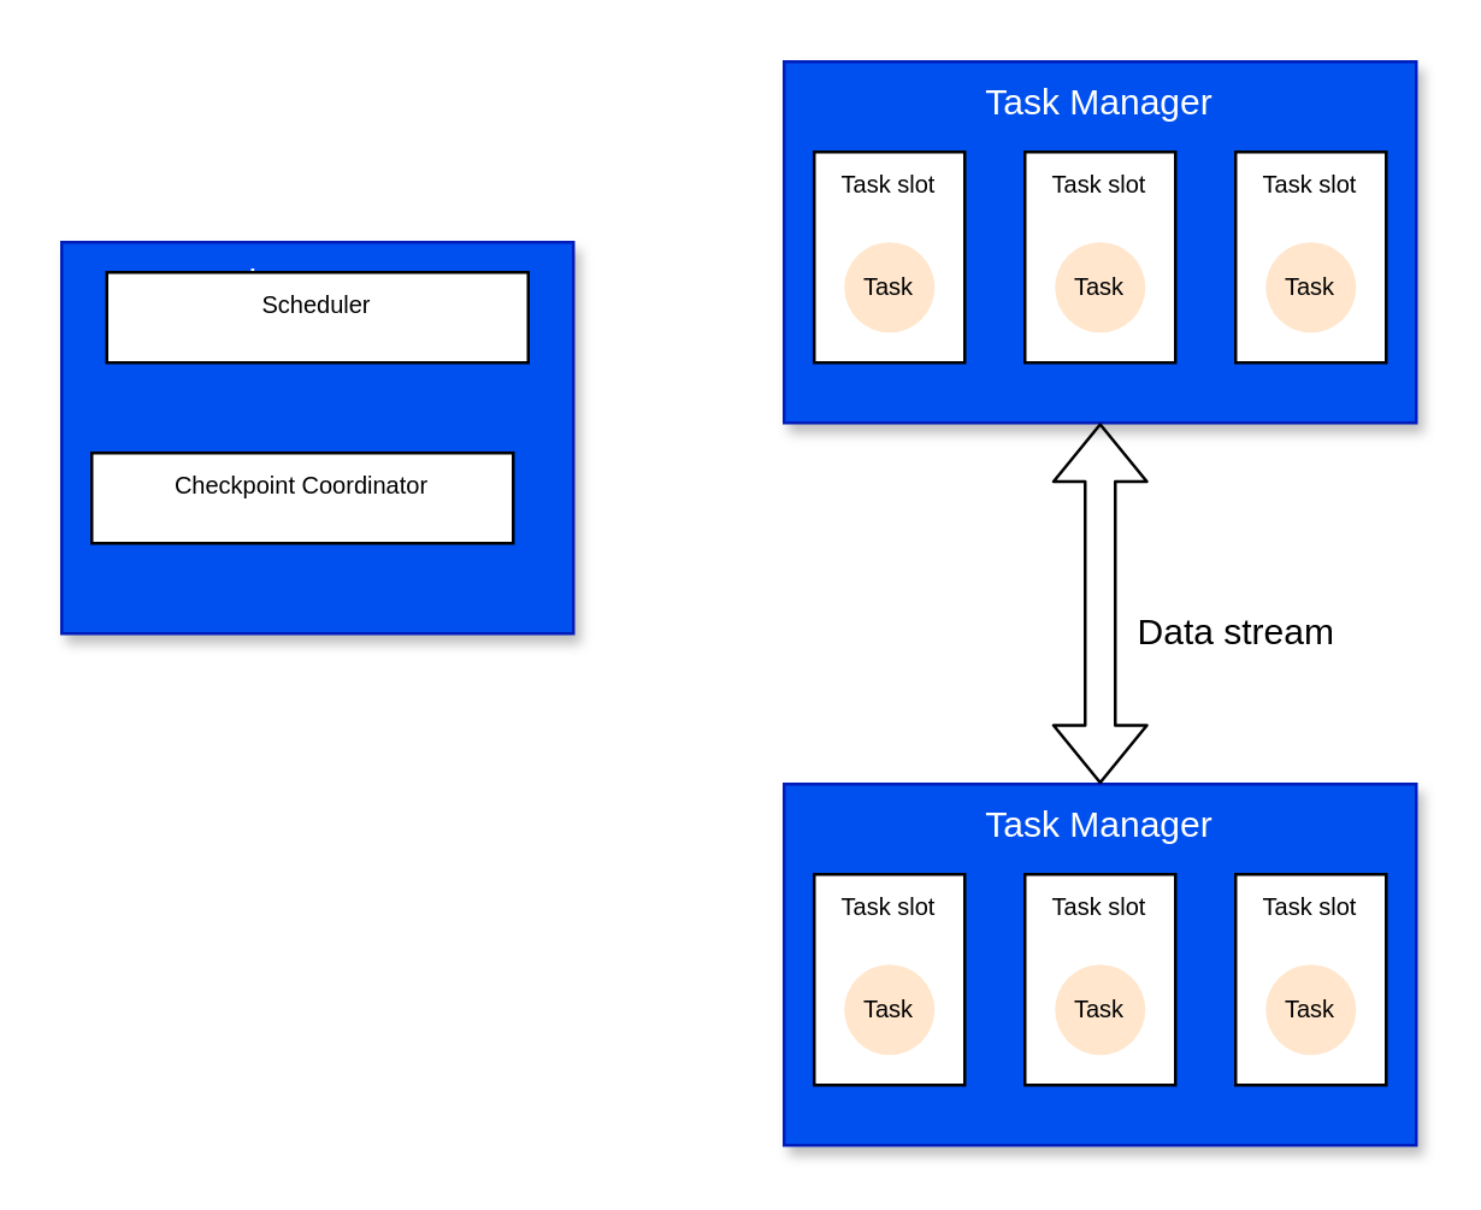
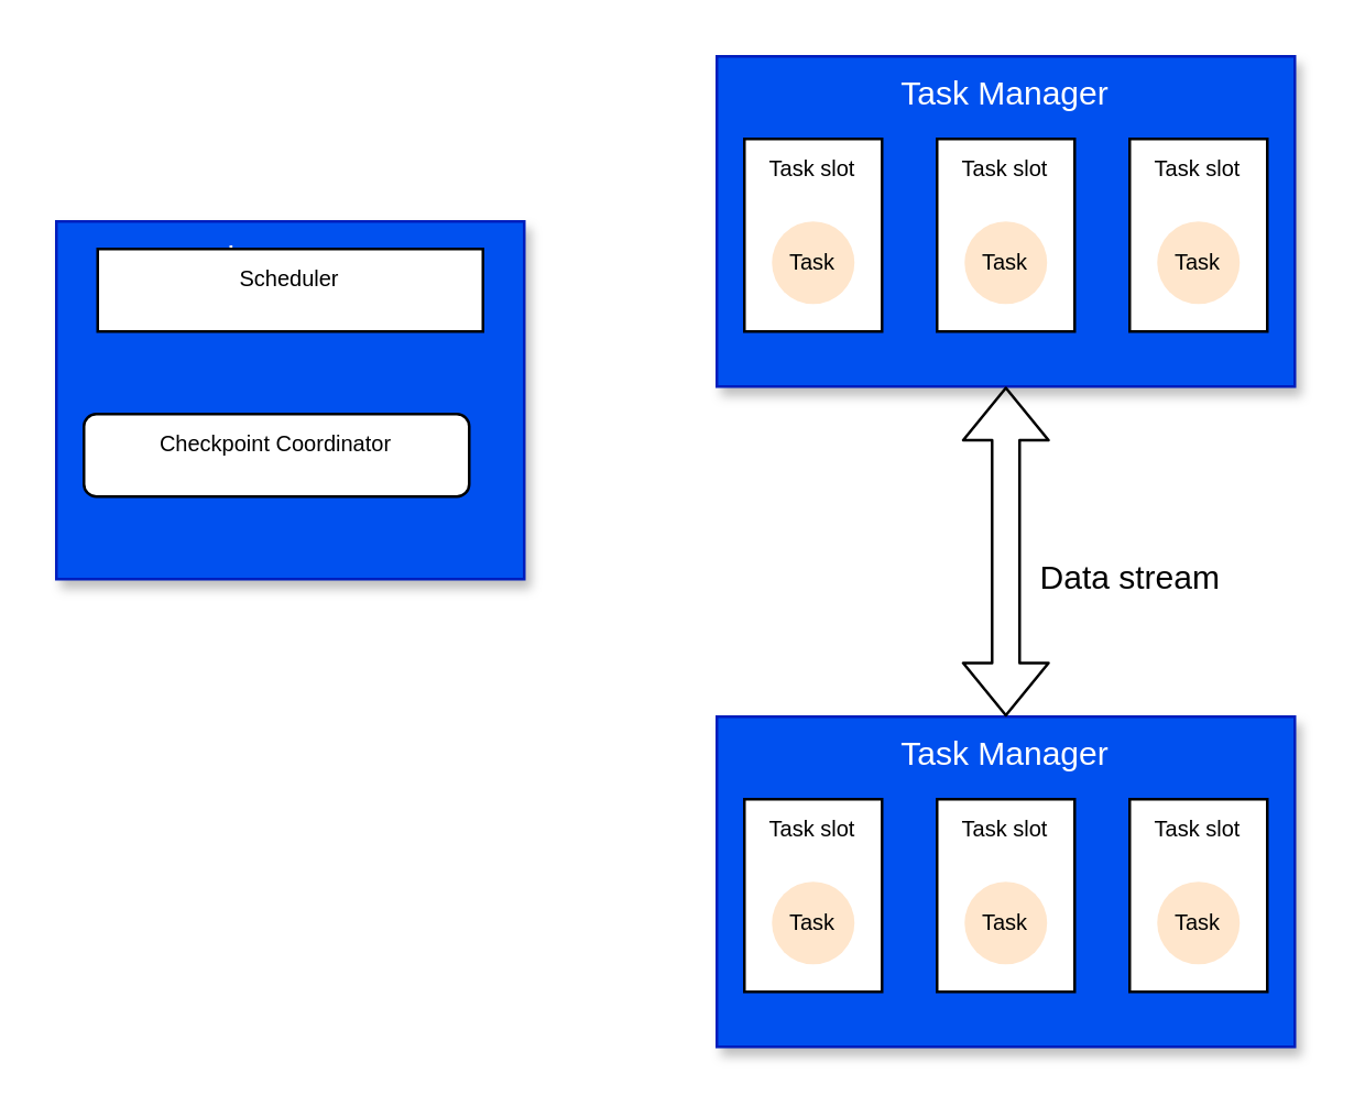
- <mxCell id="18" value="Checkpoint Coordinator" style="rounded=0;whiteSpace=wrap;html=1;shadow=0;fontSize=8;verticalAlign=top;" vertex="1" parent="1"><mxGeometry x="30" y="150" width="140" height="30" as="geometry" /></mxCell>
+ <mxCell id="18" value="Checkpoint Coordinator" style="whiteSpace=wrap;html=1;shadow=0;fontSize=8;verticalAlign=top;rounded=1;" vertex="1" parent="1"><mxGeometry x="30" y="150" width="140" height="30" as="geometry" /></mxCell>
